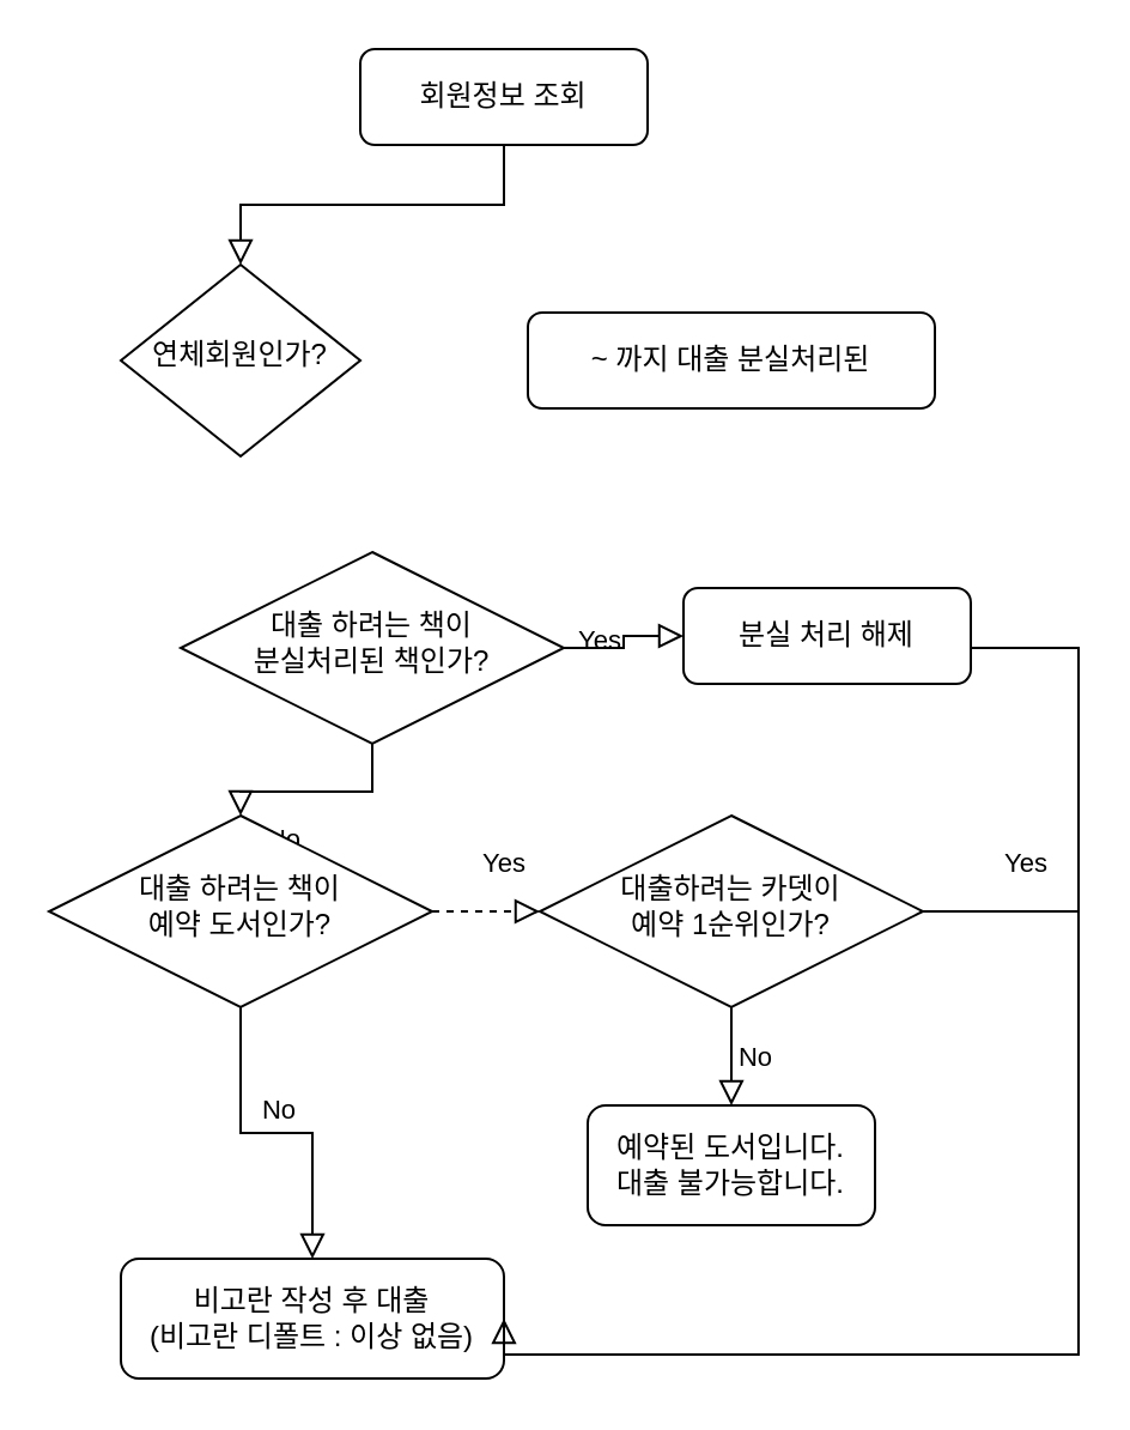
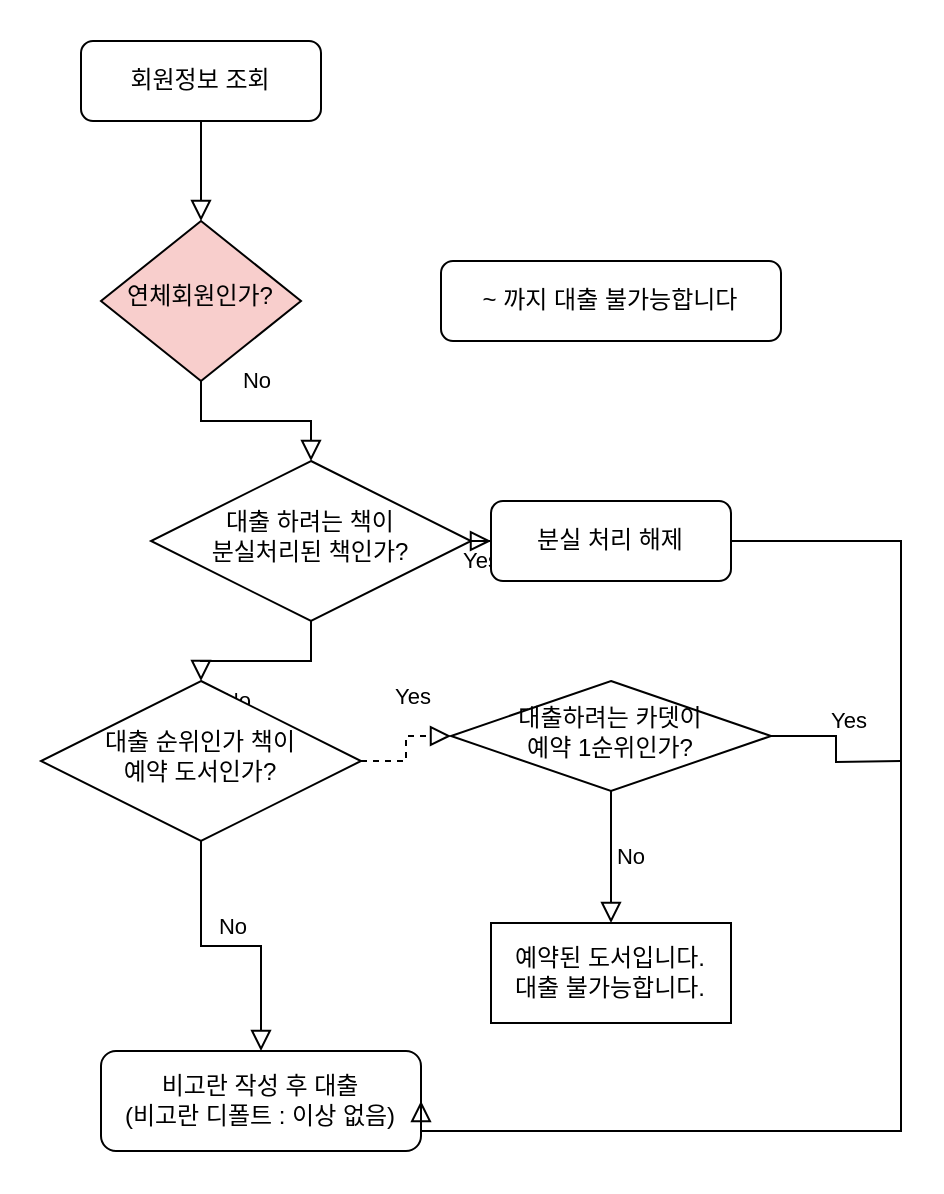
- <mxCell id="3" value="회원정보 조회" style="rounded=1;whiteSpace=wrap;html=1;fontSize=12;glass=0;strokeWidth=1;shadow=0;" vertex="1" parent="1"><mxGeometry x="150" y="20" width="120" height="40" as="geometry" /></mxCell>
+ <mxCell id="3" value="회원정보 조회" style="rounded=1;whiteSpace=wrap;html=1;fontSize=12;glass=0;strokeWidth=1;shadow=0;" vertex="1" parent="1"><mxGeometry x="40" y="20" width="120" height="40" as="geometry" /></mxCell>
- <mxCell id="5" value="연체회원인가?" style="rhombus;whiteSpace=wrap;html=1;shadow=0;fontFamily=Helvetica;fontSize=12;align=center;strokeWidth=1;spacing=6;spacingTop=-4;" vertex="1" parent="1"><mxGeometry x="50" y="110" width="100" height="80" as="geometry" /></mxCell>
+ <mxCell id="5" value="연체회원인가?" style="rhombus;whiteSpace=wrap;html=1;shadow=0;fontFamily=Helvetica;fontSize=12;align=center;strokeWidth=1;spacing=6;spacingTop=-4;fillColor=#f8cecc;" vertex="1" parent="1"><mxGeometry x="50" y="110" width="100" height="80" as="geometry" /></mxCell>
- <mxCell id="6" value="~ 까지 대출 분실처리된" style="rounded=1;whiteSpace=wrap;html=1;fontSize=12;glass=0;strokeWidth=1;shadow=0;" vertex="1" parent="1"><mxGeometry x="220" y="130" width="170" height="40" as="geometry" /></mxCell>
+ <mxCell id="6" value="~ 까지 대출 불가능합니다" style="rounded=1;whiteSpace=wrap;html=1;fontSize=12;glass=0;strokeWidth=1;shadow=0;" vertex="1" parent="1"><mxGeometry x="220" y="130" width="170" height="40" as="geometry" /></mxCell>
+ <mxCell id="4" value="No" style="rounded=0;html=1;jettySize=auto;orthogonalLoop=1;fontSize=11;endArrow=block;endFill=0;endSize=8;strokeWidth=1;shadow=0;labelBackgroundColor=none;edgeStyle=orthogonalEdgeStyle;" edge="1" parent="1" source="5" target="9"><mxGeometry y="20" relative="1" as="geometry"><mxPoint as="offset" /></mxGeometry></mxCell>
- <mxCell id="11" value="분실 처리 해제" style="rounded=1;whiteSpace=wrap;html=1;fontSize=12;glass=0;strokeWidth=1;shadow=0;" vertex="1" parent="1"><mxGeometry x="285" y="245" width="120" height="40" as="geometry" /></mxCell>
+ <mxCell id="11" value="분실 처리 해제" style="rounded=1;whiteSpace=wrap;html=1;fontSize=12;glass=0;strokeWidth=1;shadow=0;" vertex="1" parent="1"><mxGeometry x="245" y="250" width="120" height="40" as="geometry" /></mxCell>
- <mxCell id="12" value="대출 하려는 책이&lt;br&gt;예약 도서인가?" style="rhombus;whiteSpace=wrap;html=1;shadow=0;fontFamily=Helvetica;fontSize=12;align=center;strokeWidth=1;spacing=6;spacingTop=-4;" vertex="1" parent="1"><mxGeometry x="20" y="340" width="160" height="80" as="geometry" /></mxCell>
+ <mxCell id="12" value="대출 순위인가 책이&lt;br&gt;예약 도서인가?" style="rhombus;whiteSpace=wrap;html=1;shadow=0;fontFamily=Helvetica;fontSize=12;align=center;strokeWidth=1;spacing=6;spacingTop=-4;" vertex="1" parent="1"><mxGeometry x="20" y="340" width="160" height="80" as="geometry" /></mxCell>
- <mxCell id="17" value="대출하려는 카뎃이&lt;br&gt;예약 1순위인가?" style="rhombus;whiteSpace=wrap;html=1;shadow=0;fontFamily=Helvetica;fontSize=12;align=center;strokeWidth=1;spacing=6;spacingTop=-4;" vertex="1" parent="1"><mxGeometry x="225" y="340" width="160" height="80" as="geometry" /></mxCell>
+ <mxCell id="17" value="대출하려는 카뎃이&lt;br&gt;예약 1순위인가?" style="rhombus;whiteSpace=wrap;html=1;shadow=0;fontFamily=Helvetica;fontSize=12;align=center;strokeWidth=1;spacing=6;spacingTop=-4;" vertex="1" parent="1"><mxGeometry x="225" y="340" width="160" height="55" as="geometry" /></mxCell>
- <mxCell id="10" value="예약된 도서입니다.&lt;br&gt;대출 불가능합니다." style="rounded=1;whiteSpace=wrap;html=1;fontSize=12;glass=0;strokeWidth=1;shadow=0;" vertex="1" parent="1"><mxGeometry x="245" y="461" width="120" height="50" as="geometry" /></mxCell>
+ <mxCell id="10" value="예약된 도서입니다.&lt;br&gt;대출 불가능합니다." style="whiteSpace=wrap;html=1;fontSize=12;glass=0;strokeWidth=1;shadow=0;rounded=0;" vertex="1" parent="1"><mxGeometry x="245" y="461" width="120" height="50" as="geometry" /></mxCell>
